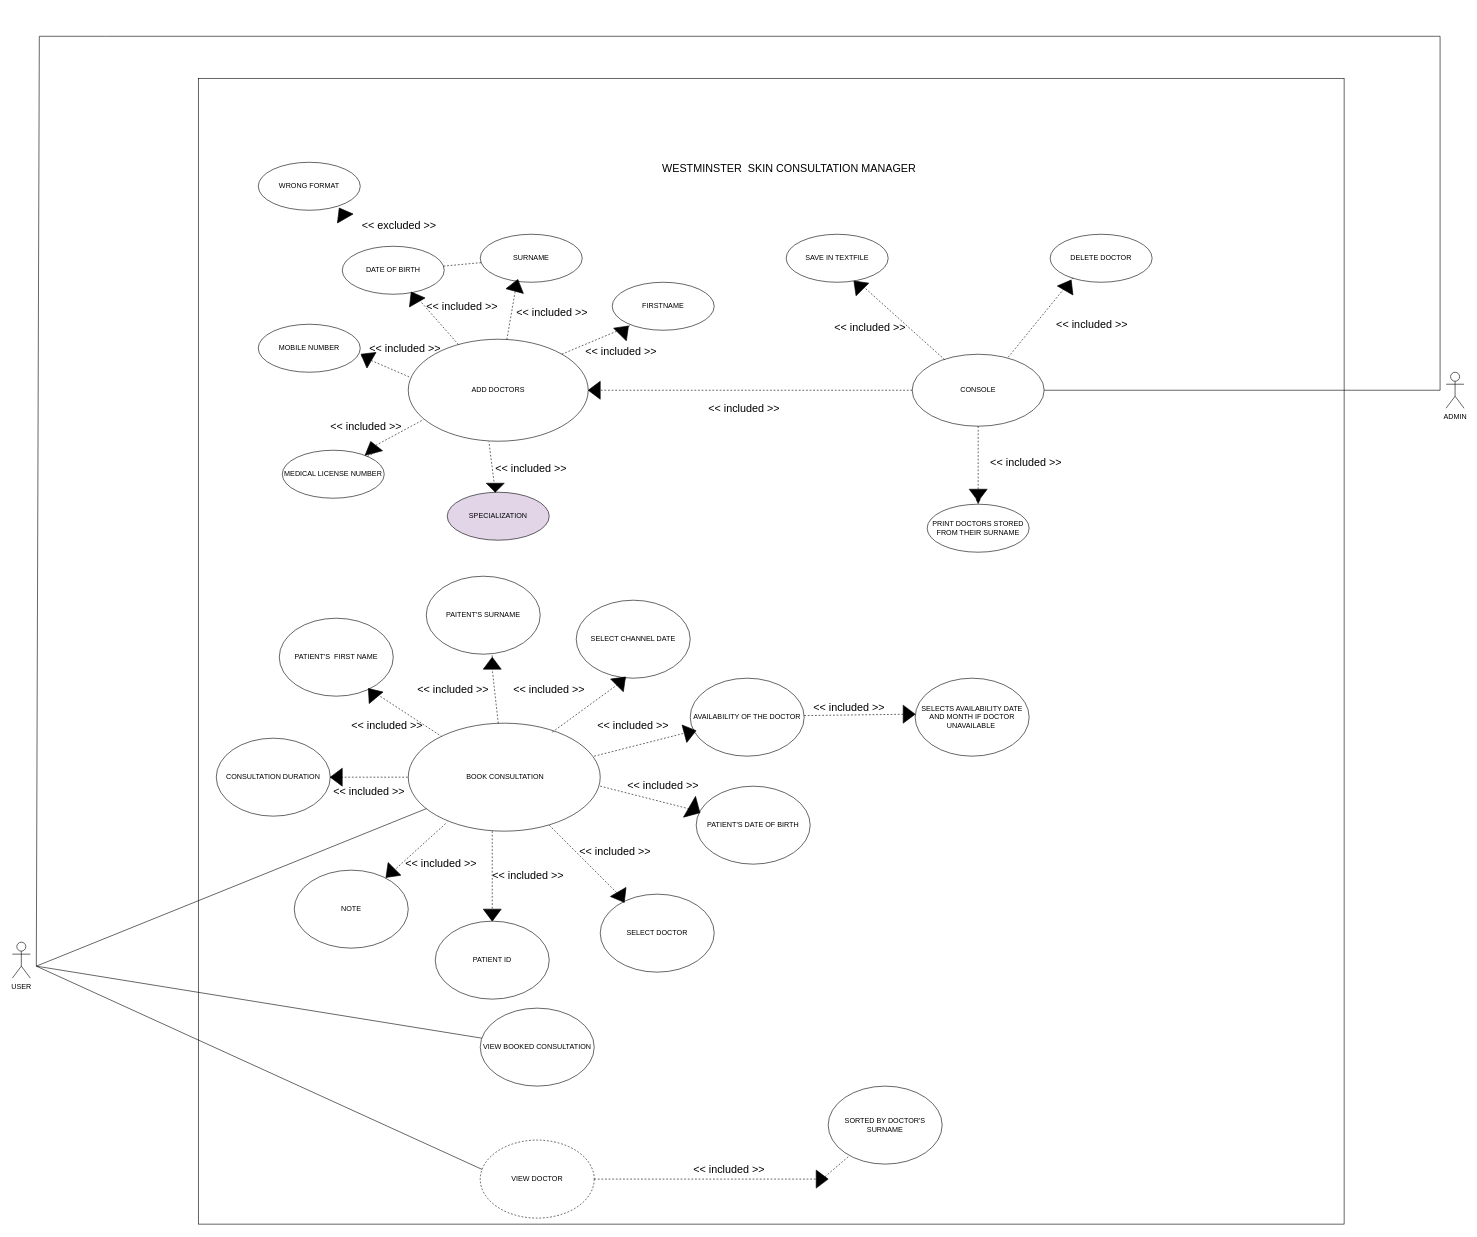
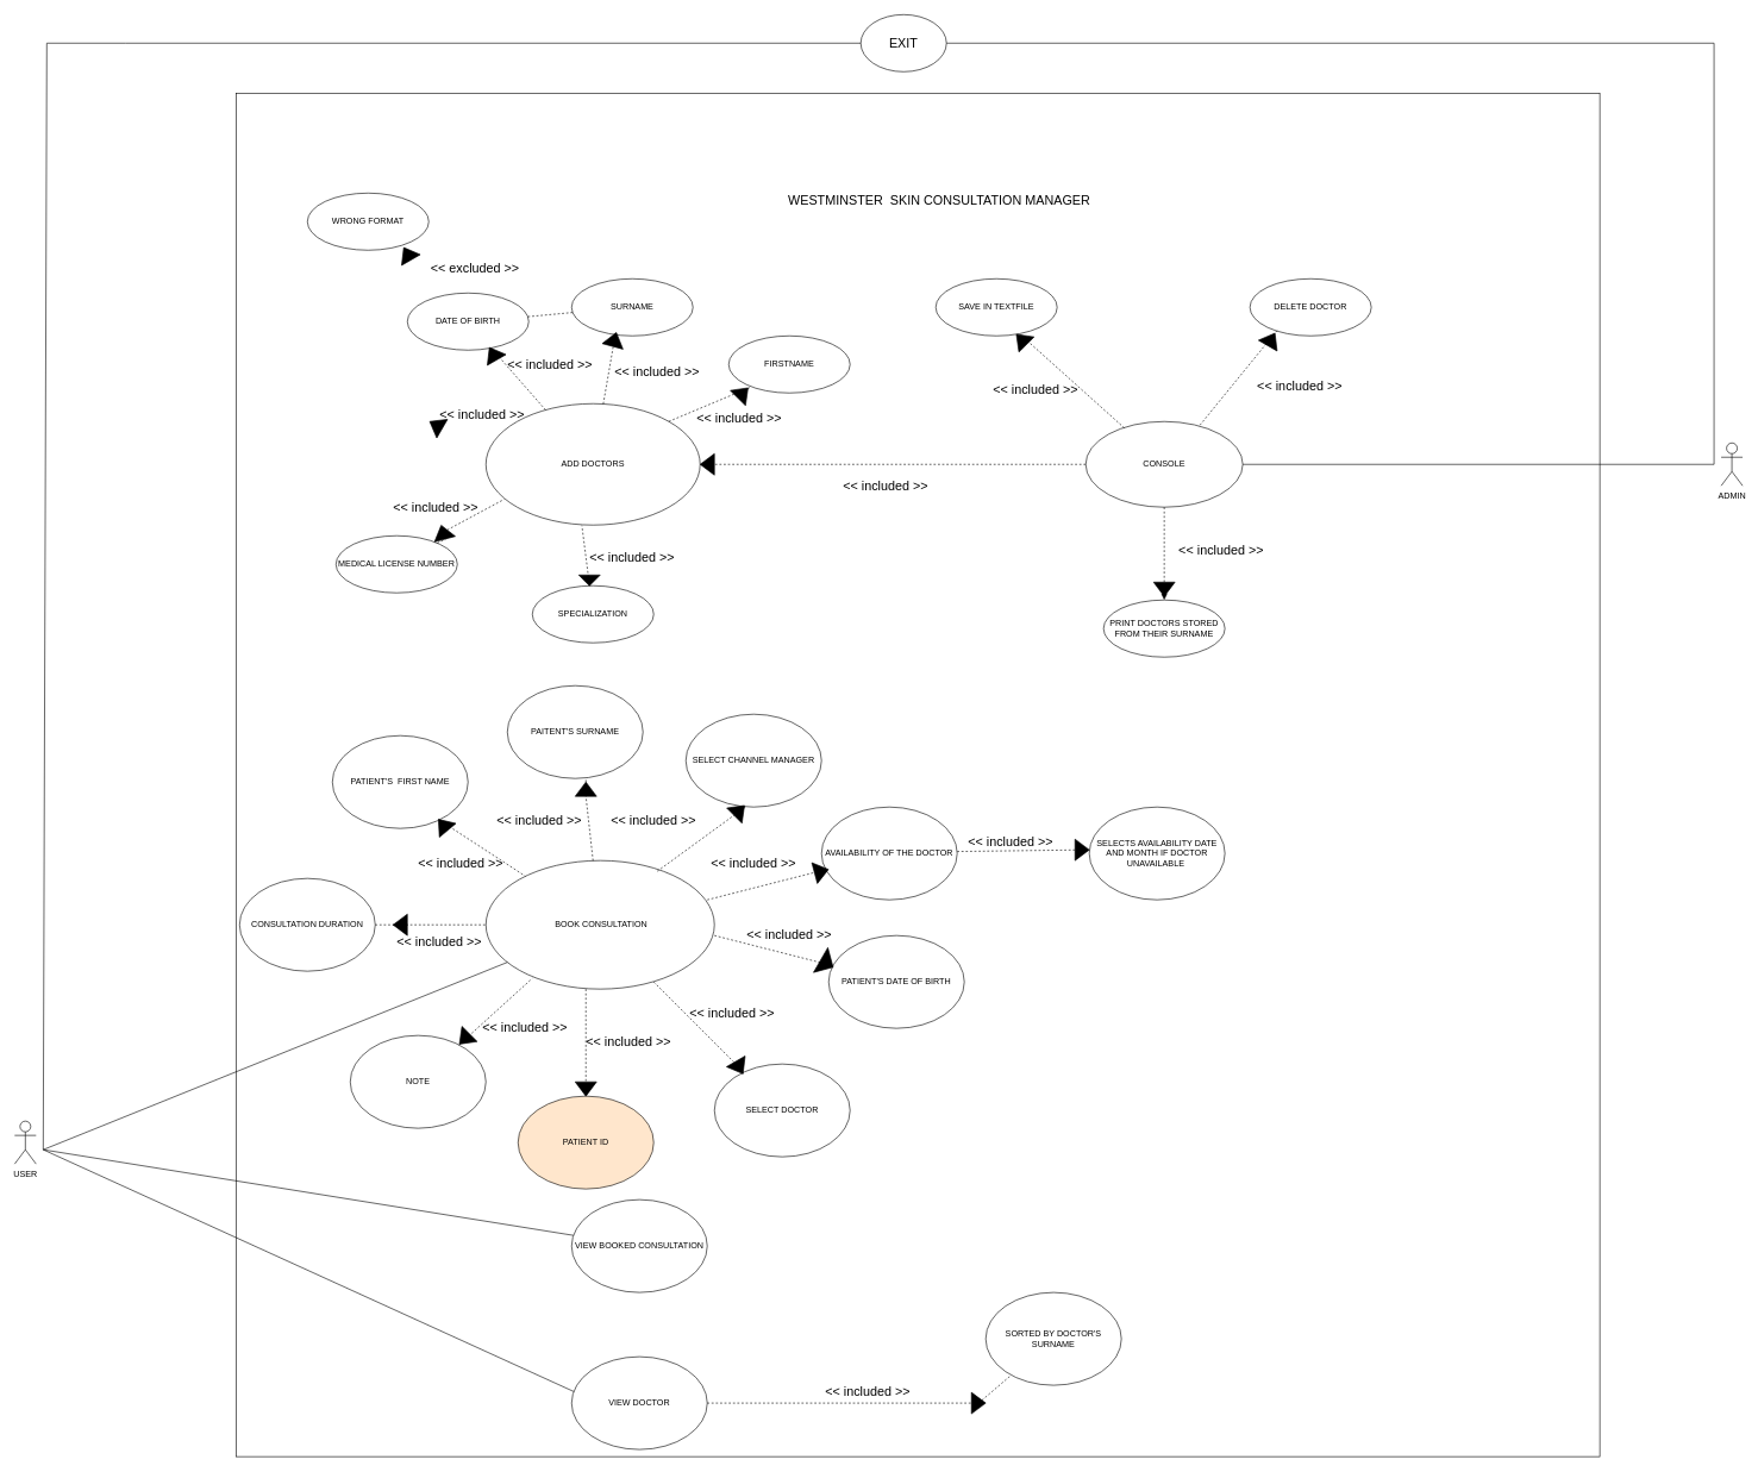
+ <mxCell id="57" value="EXIT" style="ellipse;whiteSpace=wrap;html=1;fontSize=18;" vertex="1" parent="1"><mxGeometry x="1205" y="20" width="120" height="80" as="geometry" /></mxCell>
- <mxCell id="9" value="MOBILE NUMBER" style="ellipse;whiteSpace=wrap;html=1;" vertex="1" parent="1"><mxGeometry x="430" y="540" width="170" height="80" as="geometry" /></mxCell>
- <mxCell id="21" value="" style="endArrow=none;dashed=1;html=1;rounded=0;entryX=0.996;entryY=0.653;entryDx=0;entryDy=0;entryPerimeter=0;exitX=0.005;exitY=0.369;exitDx=0;exitDy=0;exitPerimeter=0;" edge="1" parent="1" source="5" target="9"><mxGeometry width="50" height="50" relative="1" as="geometry"><mxPoint x="680.003" y="646.869" as="sourcePoint" /><mxPoint x="604.019" y="559.995" as="targetPoint" /></mxGeometry></mxCell>
- <mxCell id="11" value="SPECIALIZATION" style="ellipse;whiteSpace=wrap;html=1;fillColor=#e1d5e7;" vertex="1" parent="1"><mxGeometry x="745" y="820" width="170" height="80" as="geometry" /></mxCell>
+ <mxCell id="11" value="SPECIALIZATION" style="ellipse;whiteSpace=wrap;html=1;" vertex="1" parent="1"><mxGeometry x="745" y="820" width="170" height="80" as="geometry" /></mxCell>
- <mxCell id="35" value="SELECT CHANNEL DATE" style="ellipse;whiteSpace=wrap;html=1;" vertex="1" parent="1"><mxGeometry x="960" y="1000" width="190" height="130" as="geometry" /></mxCell>
+ <mxCell id="35" value="SELECT CHANNEL MANAGER" style="ellipse;whiteSpace=wrap;html=1;" vertex="1" parent="1"><mxGeometry x="960" y="1000" width="190" height="130" as="geometry" /></mxCell>
- <mxCell id="41" value="CONSULTATION DURATION" style="ellipse;whiteSpace=wrap;html=1;" vertex="1" parent="1"><mxGeometry x="360" y="1230" width="190" height="130" as="geometry" /></mxCell>
+ <mxCell id="41" value="CONSULTATION DURATION" style="ellipse;whiteSpace=wrap;html=1;" vertex="1" parent="1"><mxGeometry x="335" y="1230" width="190" height="130" as="geometry" /></mxCell>
- <mxCell id="36" value="PATIENT ID" style="ellipse;whiteSpace=wrap;html=1;" vertex="1" parent="1"><mxGeometry x="725" y="1535" width="190" height="130" as="geometry" /></mxCell>
+ <mxCell id="36" value="PATIENT ID" style="ellipse;whiteSpace=wrap;html=1;fillColor=#ffe6cc;" vertex="1" parent="1"><mxGeometry x="725" y="1535" width="190" height="130" as="geometry" /></mxCell>
- <mxCell id="28" value="VIEW DOCTOR" style="ellipse;whiteSpace=wrap;html=1;dashed=1;" vertex="1" parent="1"><mxGeometry x="800" y="1900" width="190" height="130" as="geometry" /></mxCell>
+ <mxCell id="28" value="VIEW DOCTOR" style="ellipse;whiteSpace=wrap;html=1;" vertex="1" parent="1"><mxGeometry x="800" y="1900" width="190" height="130" as="geometry" /></mxCell>
